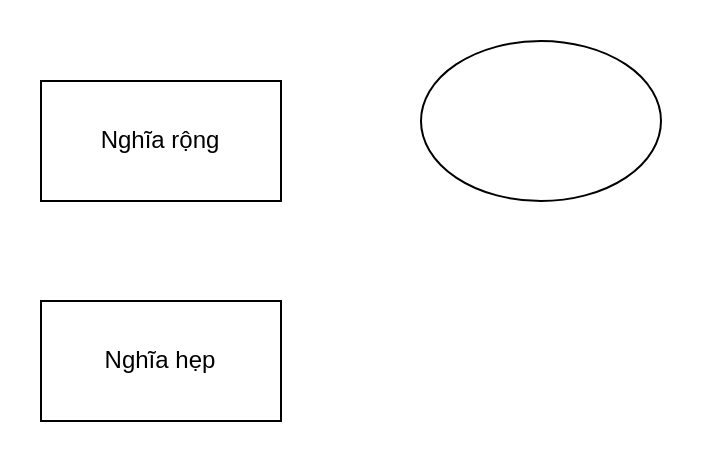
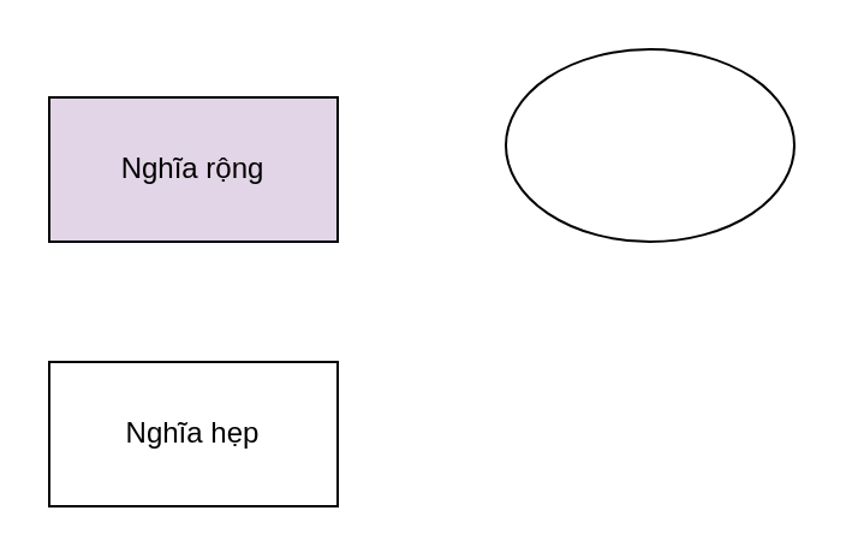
- <mxCell id="2" value="Nghĩa rộng" style="rounded=0;whiteSpace=wrap;html=1;" vertex="1" parent="1"><mxGeometry x="20" y="40" width="120" height="60" as="geometry" /></mxCell>
+ <mxCell id="2" value="Nghĩa rộng" style="rounded=0;whiteSpace=wrap;html=1;fillColor=#e1d5e7;" vertex="1" parent="1"><mxGeometry x="20" y="40" width="120" height="60" as="geometry" /></mxCell>
